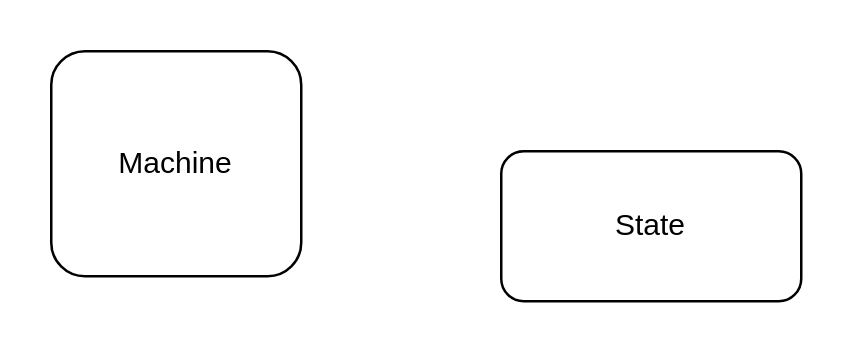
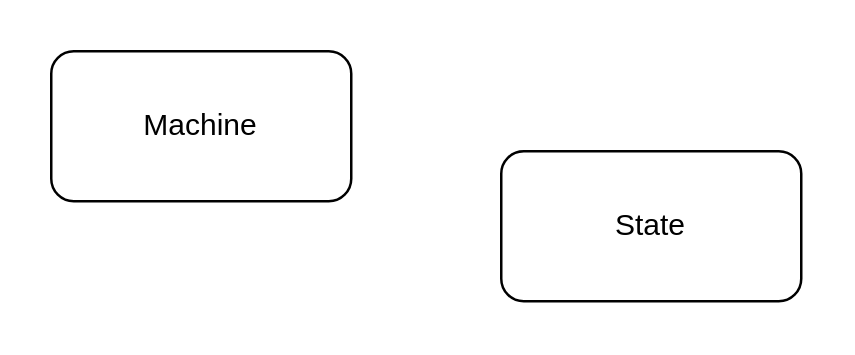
- <mxCell id="2" value="Machine" style="rounded=1;whiteSpace=wrap;html=1;" vertex="1" parent="1"><mxGeometry x="20" y="20" width="100" height="90" as="geometry" /></mxCell>
+ <mxCell id="2" value="Machine" style="rounded=1;whiteSpace=wrap;html=1;" vertex="1" parent="1"><mxGeometry x="20" y="20" width="120" height="60" as="geometry" /></mxCell>
